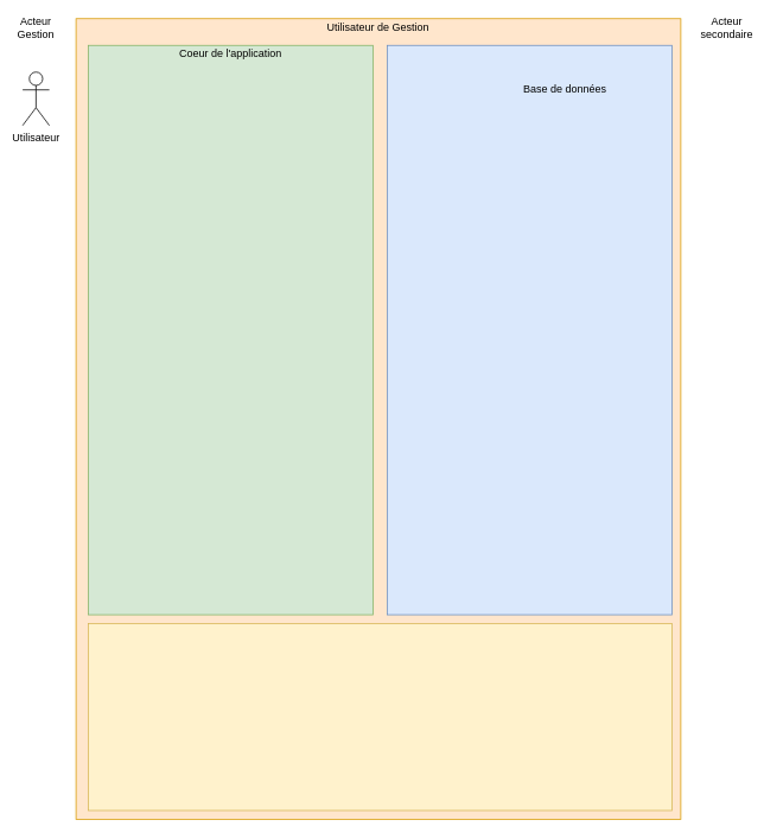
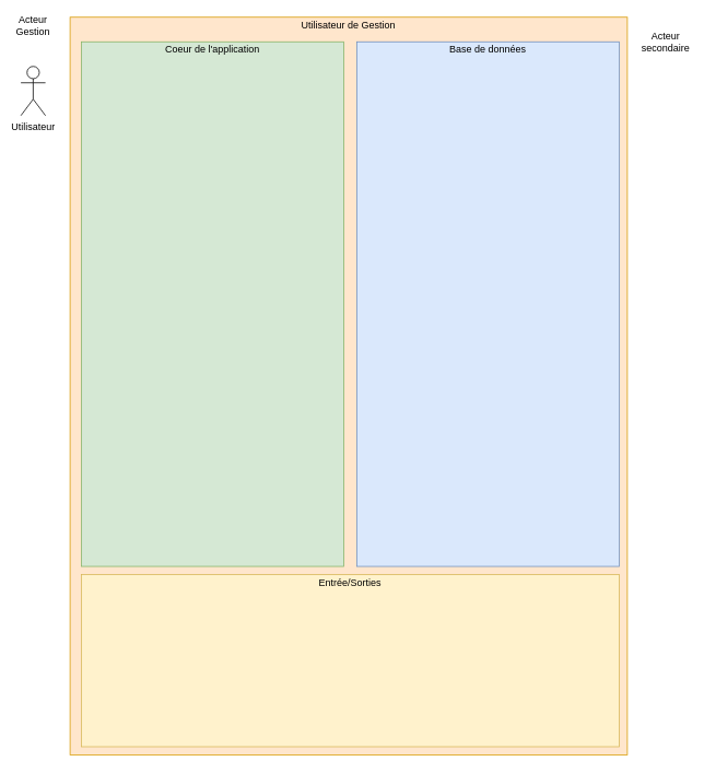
- <mxCell id="6" value="Acteur secondaire" style="text;html=1;strokeColor=none;fillColor=none;align=center;verticalAlign=middle;whiteSpace=wrap;rounded=0;" vertex="1" parent="1"><mxGeometry x="797" y="20" width="40" height="20" as="geometry" /></mxCell>
+ <mxCell id="6" value="Acteur secondaire" style="text;html=1;strokeColor=none;fillColor=none;align=center;verticalAlign=middle;whiteSpace=wrap;rounded=0;" vertex="1" parent="1"><mxGeometry x="792" y="40" width="40" height="20" as="geometry" /></mxCell>
- <mxCell id="9" value="Base de données" style="text;html=1;strokeColor=none;fillColor=none;align=center;verticalAlign=middle;whiteSpace=wrap;rounded=0;" vertex="1" parent="1"><mxGeometry x="545" y="90" width="180" height="20" as="geometry" /></mxCell>
+ <mxCell id="9" value="Base de données" style="text;html=1;strokeColor=none;fillColor=none;align=center;verticalAlign=middle;whiteSpace=wrap;rounded=0;" vertex="1" parent="1"><mxGeometry x="505" y="50" width="180" height="20" as="geometry" /></mxCell>
+ <mxCell id="12" value="Entrée/Sorties" style="text;html=1;strokeColor=none;fillColor=none;align=center;verticalAlign=middle;whiteSpace=wrap;rounded=0;" vertex="1" parent="1"><mxGeometry x="337" y="700" width="180" height="20" as="geometry" /></mxCell>
